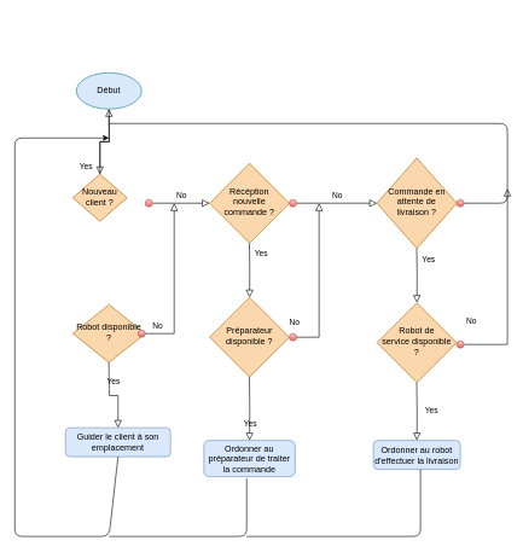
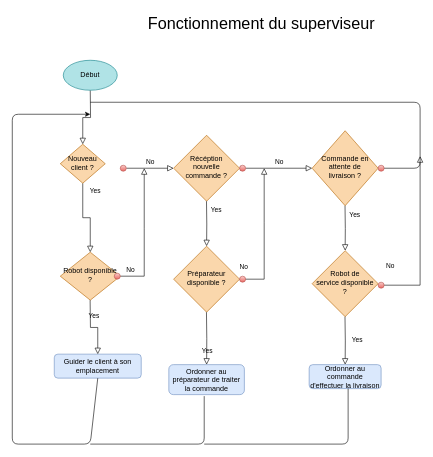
+ <mxCell id="35" value="Fonctionnement du superviseur" style="text;html=1;align=center;verticalAlign=middle;resizable=0;points=[];autosize=1;fontSize=27;" vertex="1" parent="1"><mxGeometry x="240" y="20" width="390" height="40" as="geometry" /></mxCell>
- <mxCell id="30" value="Début" style="ellipse;whiteSpace=wrap;html=1;fillColor=#dae8fc;strokeColor=#0e8088;" vertex="1" parent="1"><mxGeometry x="105" y="100" width="90" height="50" as="geometry" /></mxCell>
+ <mxCell id="30" value="Début" style="ellipse;whiteSpace=wrap;html=1;fillColor=#b0e3e6;strokeColor=#0e8088;" vertex="1" parent="1"><mxGeometry x="105" y="100" width="90" height="50" as="geometry" /></mxCell>
- <mxCell id="3" value="Yes" style="rounded=0;html=1;jettySize=auto;orthogonalLoop=1;fontSize=11;endArrow=block;endFill=0;endSize=8;strokeWidth=1;shadow=0;labelBackgroundColor=none;edgeStyle=orthogonalEdgeStyle;" parent="1" source="5" target="30" edge="1"><mxGeometry x="-0.8" y="20" relative="1" as="geometry"><mxPoint as="offset" /></mxGeometry></mxCell>
+ <mxCell id="3" value="Yes" style="rounded=0;html=1;jettySize=auto;orthogonalLoop=1;fontSize=11;endArrow=block;endFill=0;endSize=8;strokeWidth=1;shadow=0;labelBackgroundColor=none;edgeStyle=orthogonalEdgeStyle;" parent="1" source="5" target="6" edge="1"><mxGeometry x="-0.8" y="20" relative="1" as="geometry"><mxPoint as="offset" /></mxGeometry></mxCell>
- <mxCell id="28" value="Ordonner au robot d'effectuer la livraison" style="rounded=1;whiteSpace=wrap;html=1;fontSize=12;glass=0;strokeWidth=1;shadow=0;fillColor=#dae8fc;strokeColor=#6c8ebf;" vertex="1" parent="1"><mxGeometry x="515" y="607.5" width="120" height="40" as="geometry" /></mxCell>
+ <mxCell id="28" value="Ordonner au commande d'effectuer la livraison" style="rounded=1;whiteSpace=wrap;html=1;fontSize=12;glass=0;strokeWidth=1;shadow=0;fillColor=#dae8fc;strokeColor=#6c8ebf;" vertex="1" parent="1"><mxGeometry x="515" y="607.5" width="120" height="40" as="geometry" /></mxCell>
